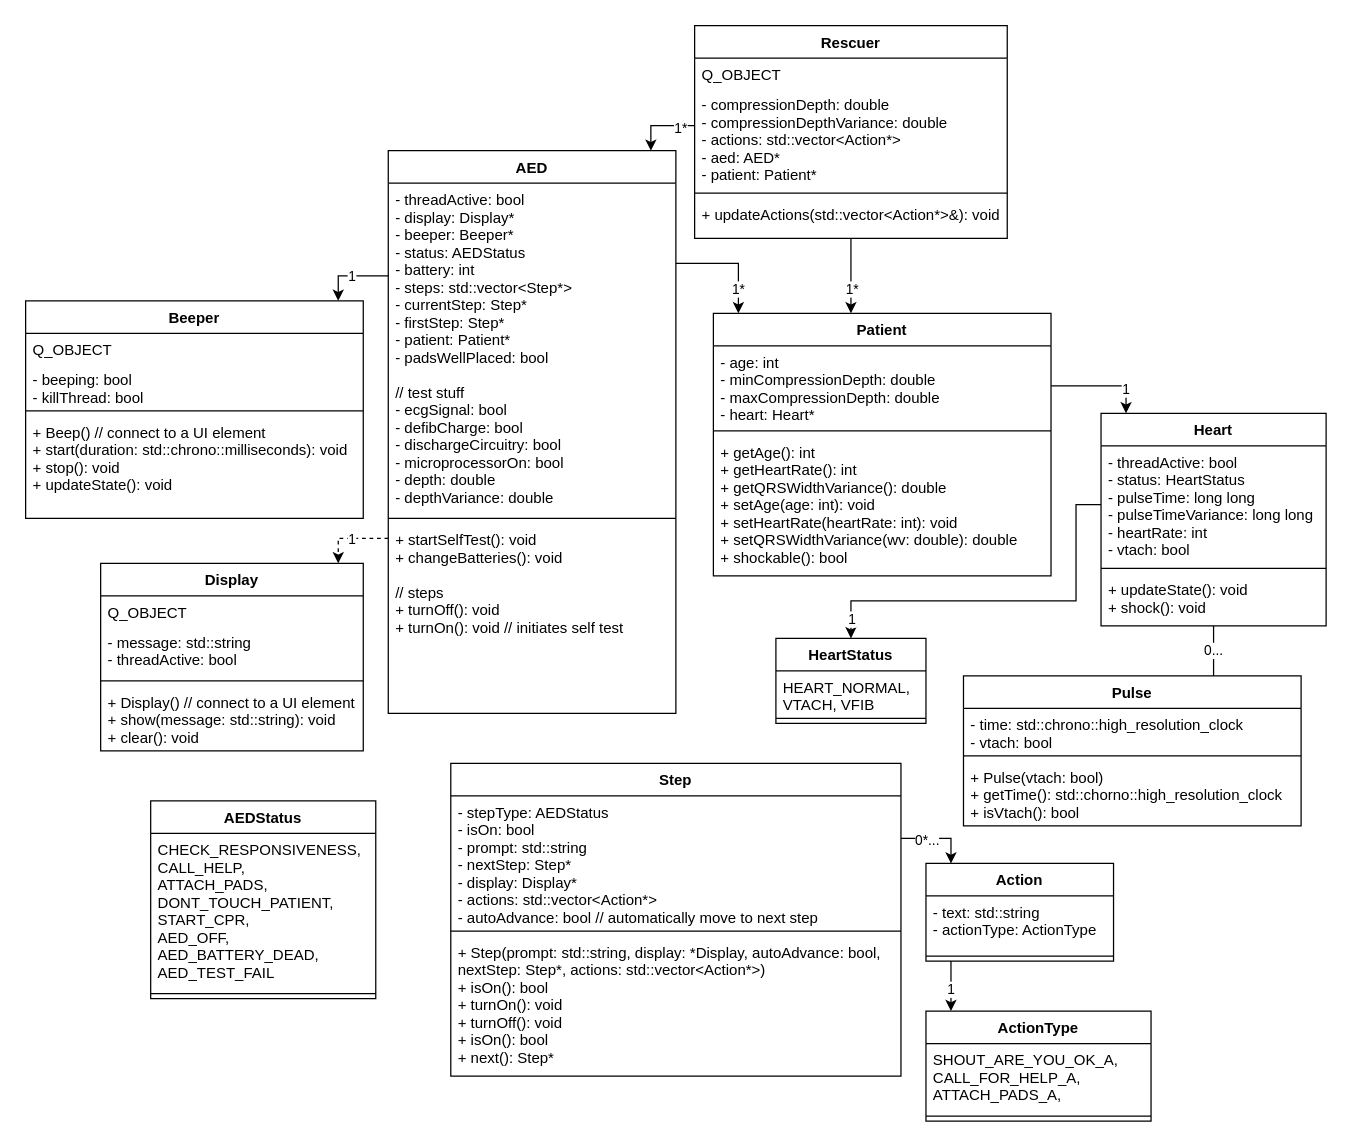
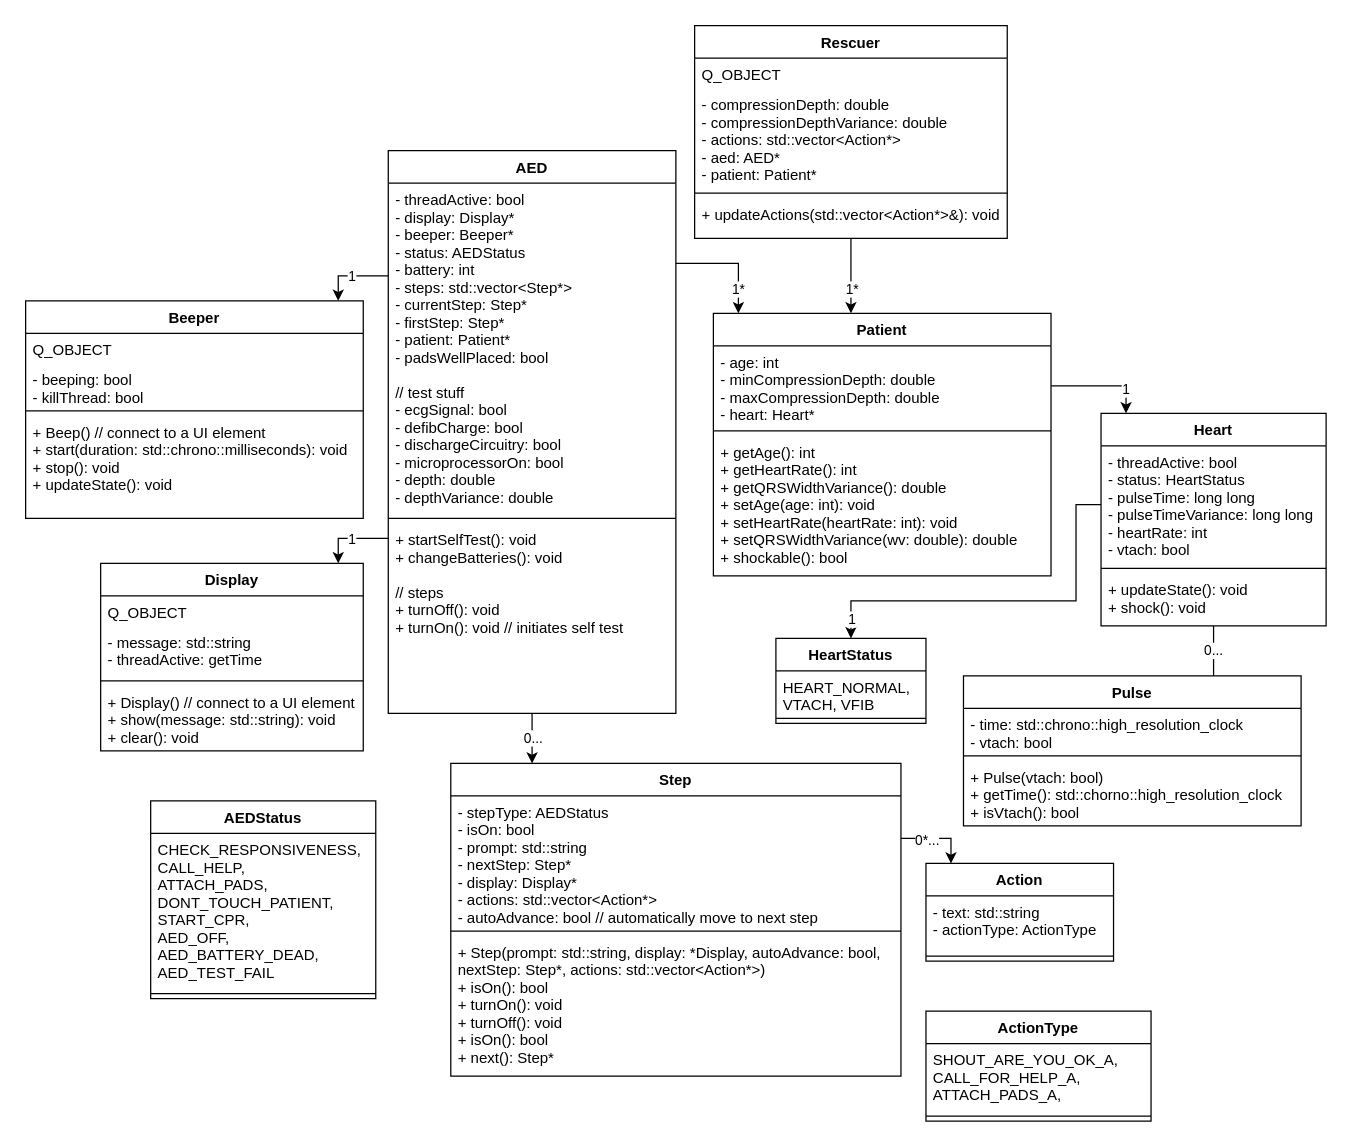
- <mxCell id="45" style="edgeStyle=orthogonalEdgeStyle;rounded=0;orthogonalLoop=1;jettySize=auto;html=1;" edge="1" parent="1" source="47" target="8"><mxGeometry relative="1" as="geometry"><Array as="points"><mxPoint x="520" y="100" /></Array></mxGeometry></mxCell>
- <mxCell id="46" value="1*" style="edgeLabel;html=1;align=center;verticalAlign=middle;resizable=0;points=[];" vertex="1" connectable="0" parent="45"><mxGeometry x="-0.553" y="1" relative="1" as="geometry"><mxPoint as="offset" /></mxGeometry></mxCell>
- <mxCell id="4" style="edgeStyle=orthogonalEdgeStyle;rounded=0;orthogonalLoop=1;jettySize=auto;html=1;dashed=1;" edge="1" parent="1" source="8" target="21"><mxGeometry relative="1" as="geometry"><Array as="points"><mxPoint x="270" y="430" /></Array></mxGeometry></mxCell>
+ <mxCell id="4" style="edgeStyle=orthogonalEdgeStyle;rounded=0;orthogonalLoop=1;jettySize=auto;html=1;" edge="1" parent="1" source="8" target="21"><mxGeometry relative="1" as="geometry"><Array as="points"><mxPoint x="270" y="430" /></Array></mxGeometry></mxCell>
- <mxCell id="23" value="- message: std::string&#10;- threadActive: bool" style="text;strokeColor=none;fillColor=none;align=left;verticalAlign=top;spacingLeft=4;spacingRight=4;overflow=hidden;rotatable=0;points=[[0,0.5],[1,0.5]];portConstraint=eastwest;" parent="21" vertex="1"><mxGeometry y="50" width="210" height="40" as="geometry" /></mxCell>
+ <mxCell id="23" value="- message: std::string&#10;- threadActive: getTime" style="text;strokeColor=none;fillColor=none;align=left;verticalAlign=top;spacingLeft=4;spacingRight=4;overflow=hidden;rotatable=0;points=[[0,0.5],[1,0.5]];portConstraint=eastwest;" parent="21" vertex="1"><mxGeometry y="50" width="210" height="40" as="geometry" /></mxCell>
+ <mxCell id="6" style="edgeStyle=orthogonalEdgeStyle;rounded=0;orthogonalLoop=1;jettySize=auto;html=1;" edge="1" parent="1" source="8" target="17"><mxGeometry relative="1" as="geometry"><Array as="points"><mxPoint x="425" y="600" /><mxPoint x="425" y="600" /></Array></mxGeometry></mxCell>
+ <mxCell id="7" value="0..." style="edgeLabel;html=1;align=center;verticalAlign=middle;resizable=0;points=[];" vertex="1" connectable="0" parent="6"><mxGeometry x="-0.066" relative="1" as="geometry"><mxPoint as="offset" /></mxGeometry></mxCell>
- <mxCell id="26" style="edgeStyle=orthogonalEdgeStyle;rounded=0;orthogonalLoop=1;jettySize=auto;html=1;" edge="1" parent="1" source="28" target="31"><mxGeometry relative="1" as="geometry"><Array as="points"><mxPoint x="760" y="800" /><mxPoint x="760" y="800" /></Array></mxGeometry></mxCell>
- <mxCell id="27" value="1" style="edgeLabel;html=1;align=center;verticalAlign=middle;resizable=0;points=[];" vertex="1" connectable="0" parent="26"><mxGeometry x="0.345" y="-1" relative="1" as="geometry"><mxPoint y="-5" as="offset" /></mxGeometry></mxCell>
